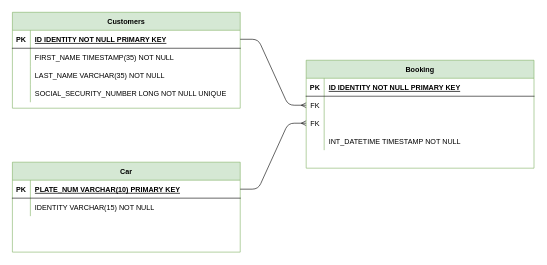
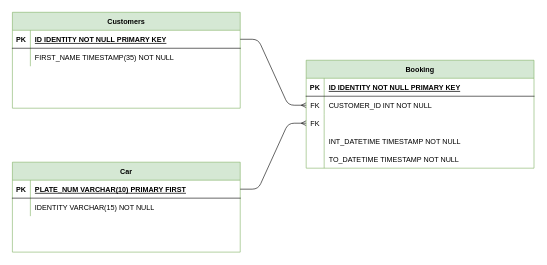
- <mxCell id="11" value="LAST_NAME VARCHAR(35) NOT NULL" style="shape=partialRectangle;connectable=0;fillColor=none;top=0;left=0;bottom=0;right=0;align=left;spacingLeft=6;overflow=hidden;" vertex="1" parent="9"><mxGeometry x="30" width="350" height="30" as="geometry" /></mxCell>
- <mxCell id="14" value="SOCIAL_SECURITY_NUMBER LONG NOT NULL UNIQUE" style="shape=partialRectangle;connectable=0;fillColor=none;top=0;left=0;bottom=0;right=0;align=left;spacingLeft=6;overflow=hidden;" vertex="1" parent="12"><mxGeometry x="30" width="350" height="30" as="geometry" /></mxCell>
+ <mxCell id="34" value="CUSTOMER_ID INT NOT NULL" style="shape=partialRectangle;connectable=0;fillColor=none;top=0;left=0;bottom=0;right=0;align=left;spacingLeft=6;fontStyle=0;overflow=hidden;" vertex="1" parent="32"><mxGeometry x="30" width="350" height="30" as="geometry" /></mxCell>
+ <mxCell id="42" value="TO_DATETIME TIMESTAMP NOT NULL" style="shape=partialRectangle;connectable=0;fillColor=none;top=0;left=0;bottom=0;right=0;align=left;spacingLeft=6;overflow=hidden;" vertex="1" parent="40"><mxGeometry x="30" width="350" height="30" as="geometry" /></mxCell>
- <mxCell id="18" value="PLATE_NUM VARCHAR(10) PRIMARY KEY " style="shape=partialRectangle;overflow=hidden;connectable=0;fillColor=none;top=0;left=0;bottom=0;right=0;align=left;spacingLeft=6;fontStyle=5;" parent="16" vertex="1"><mxGeometry x="30" width="350" height="30" as="geometry" /></mxCell>
+ <mxCell id="18" value="PLATE_NUM VARCHAR(10) PRIMARY FIRST " style="shape=partialRectangle;overflow=hidden;connectable=0;fillColor=none;top=0;left=0;bottom=0;right=0;align=left;spacingLeft=6;fontStyle=5;" parent="16" vertex="1"><mxGeometry x="30" width="350" height="30" as="geometry" /></mxCell>
